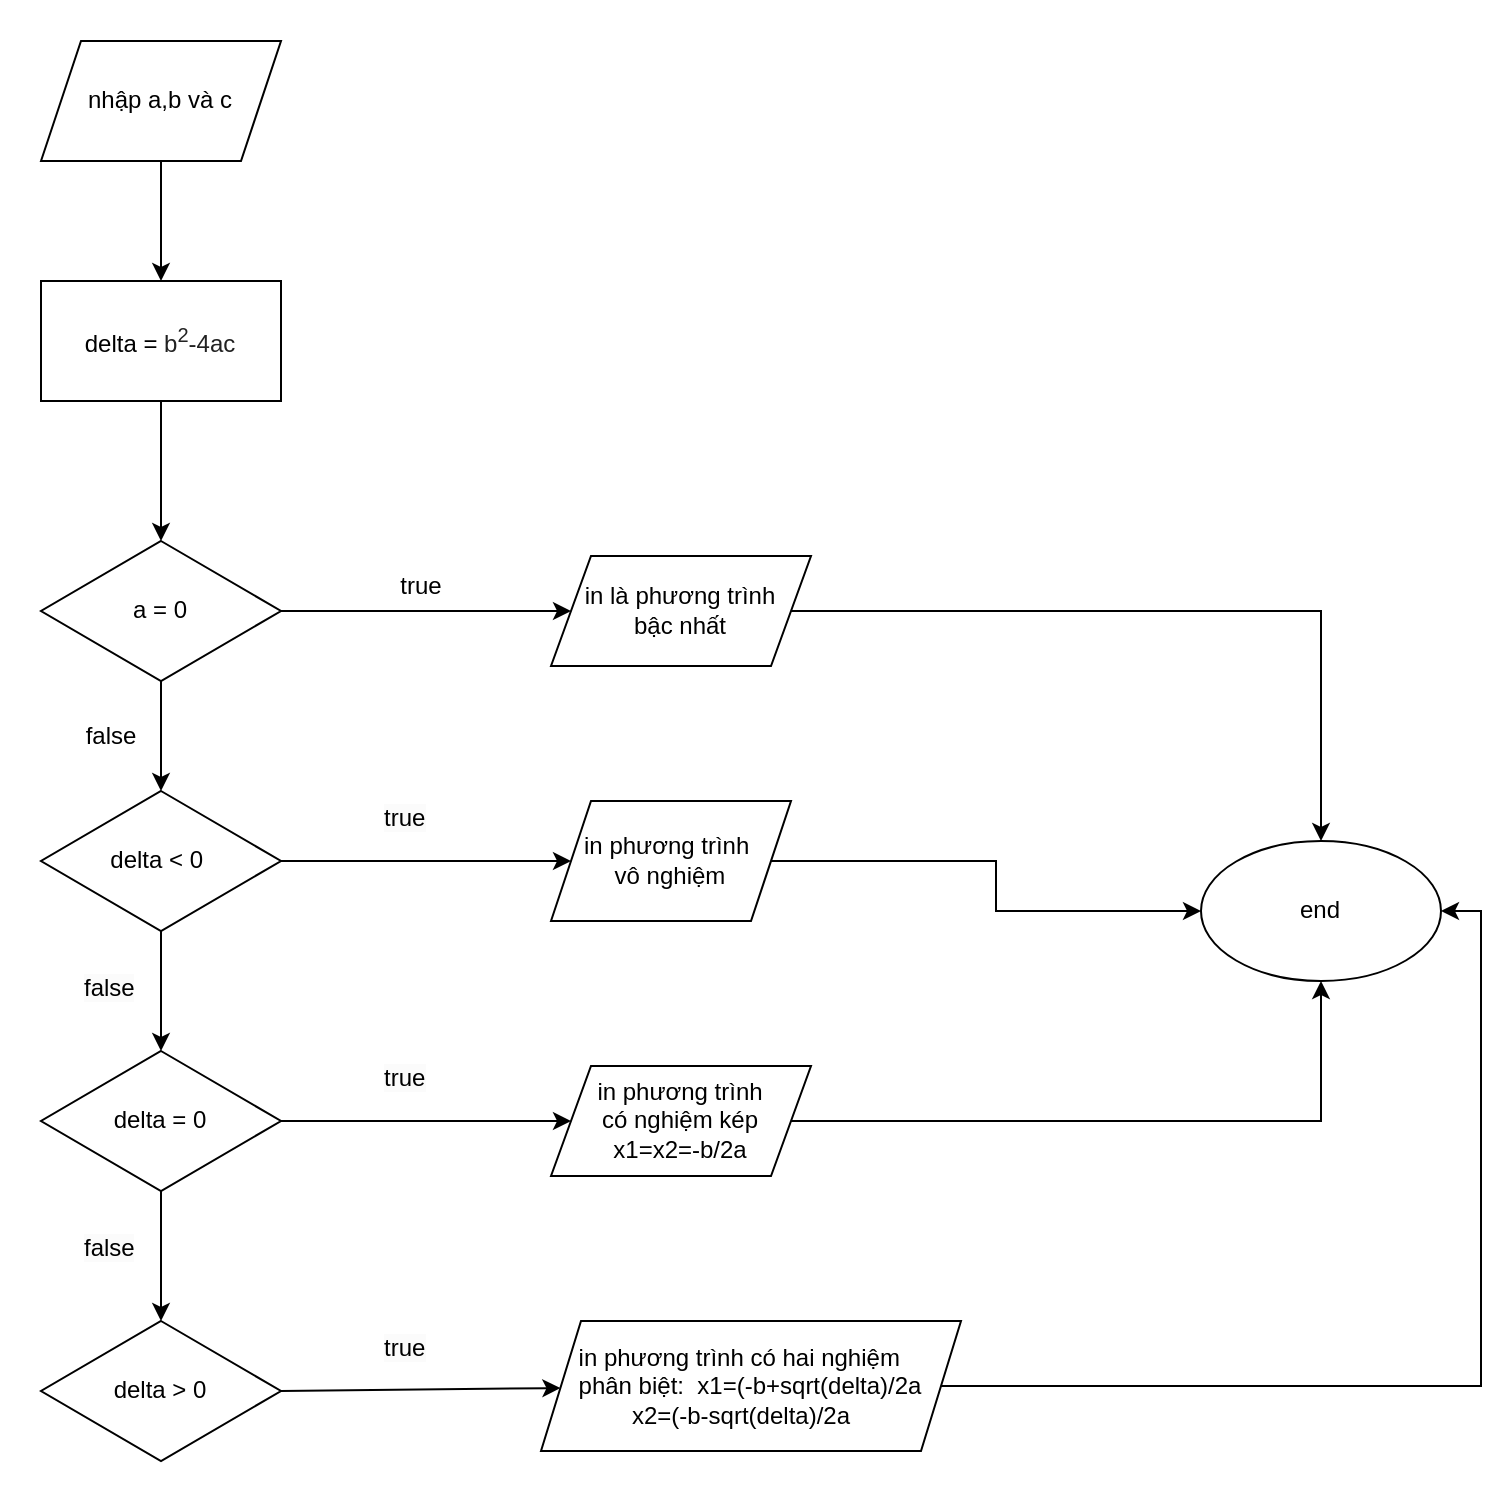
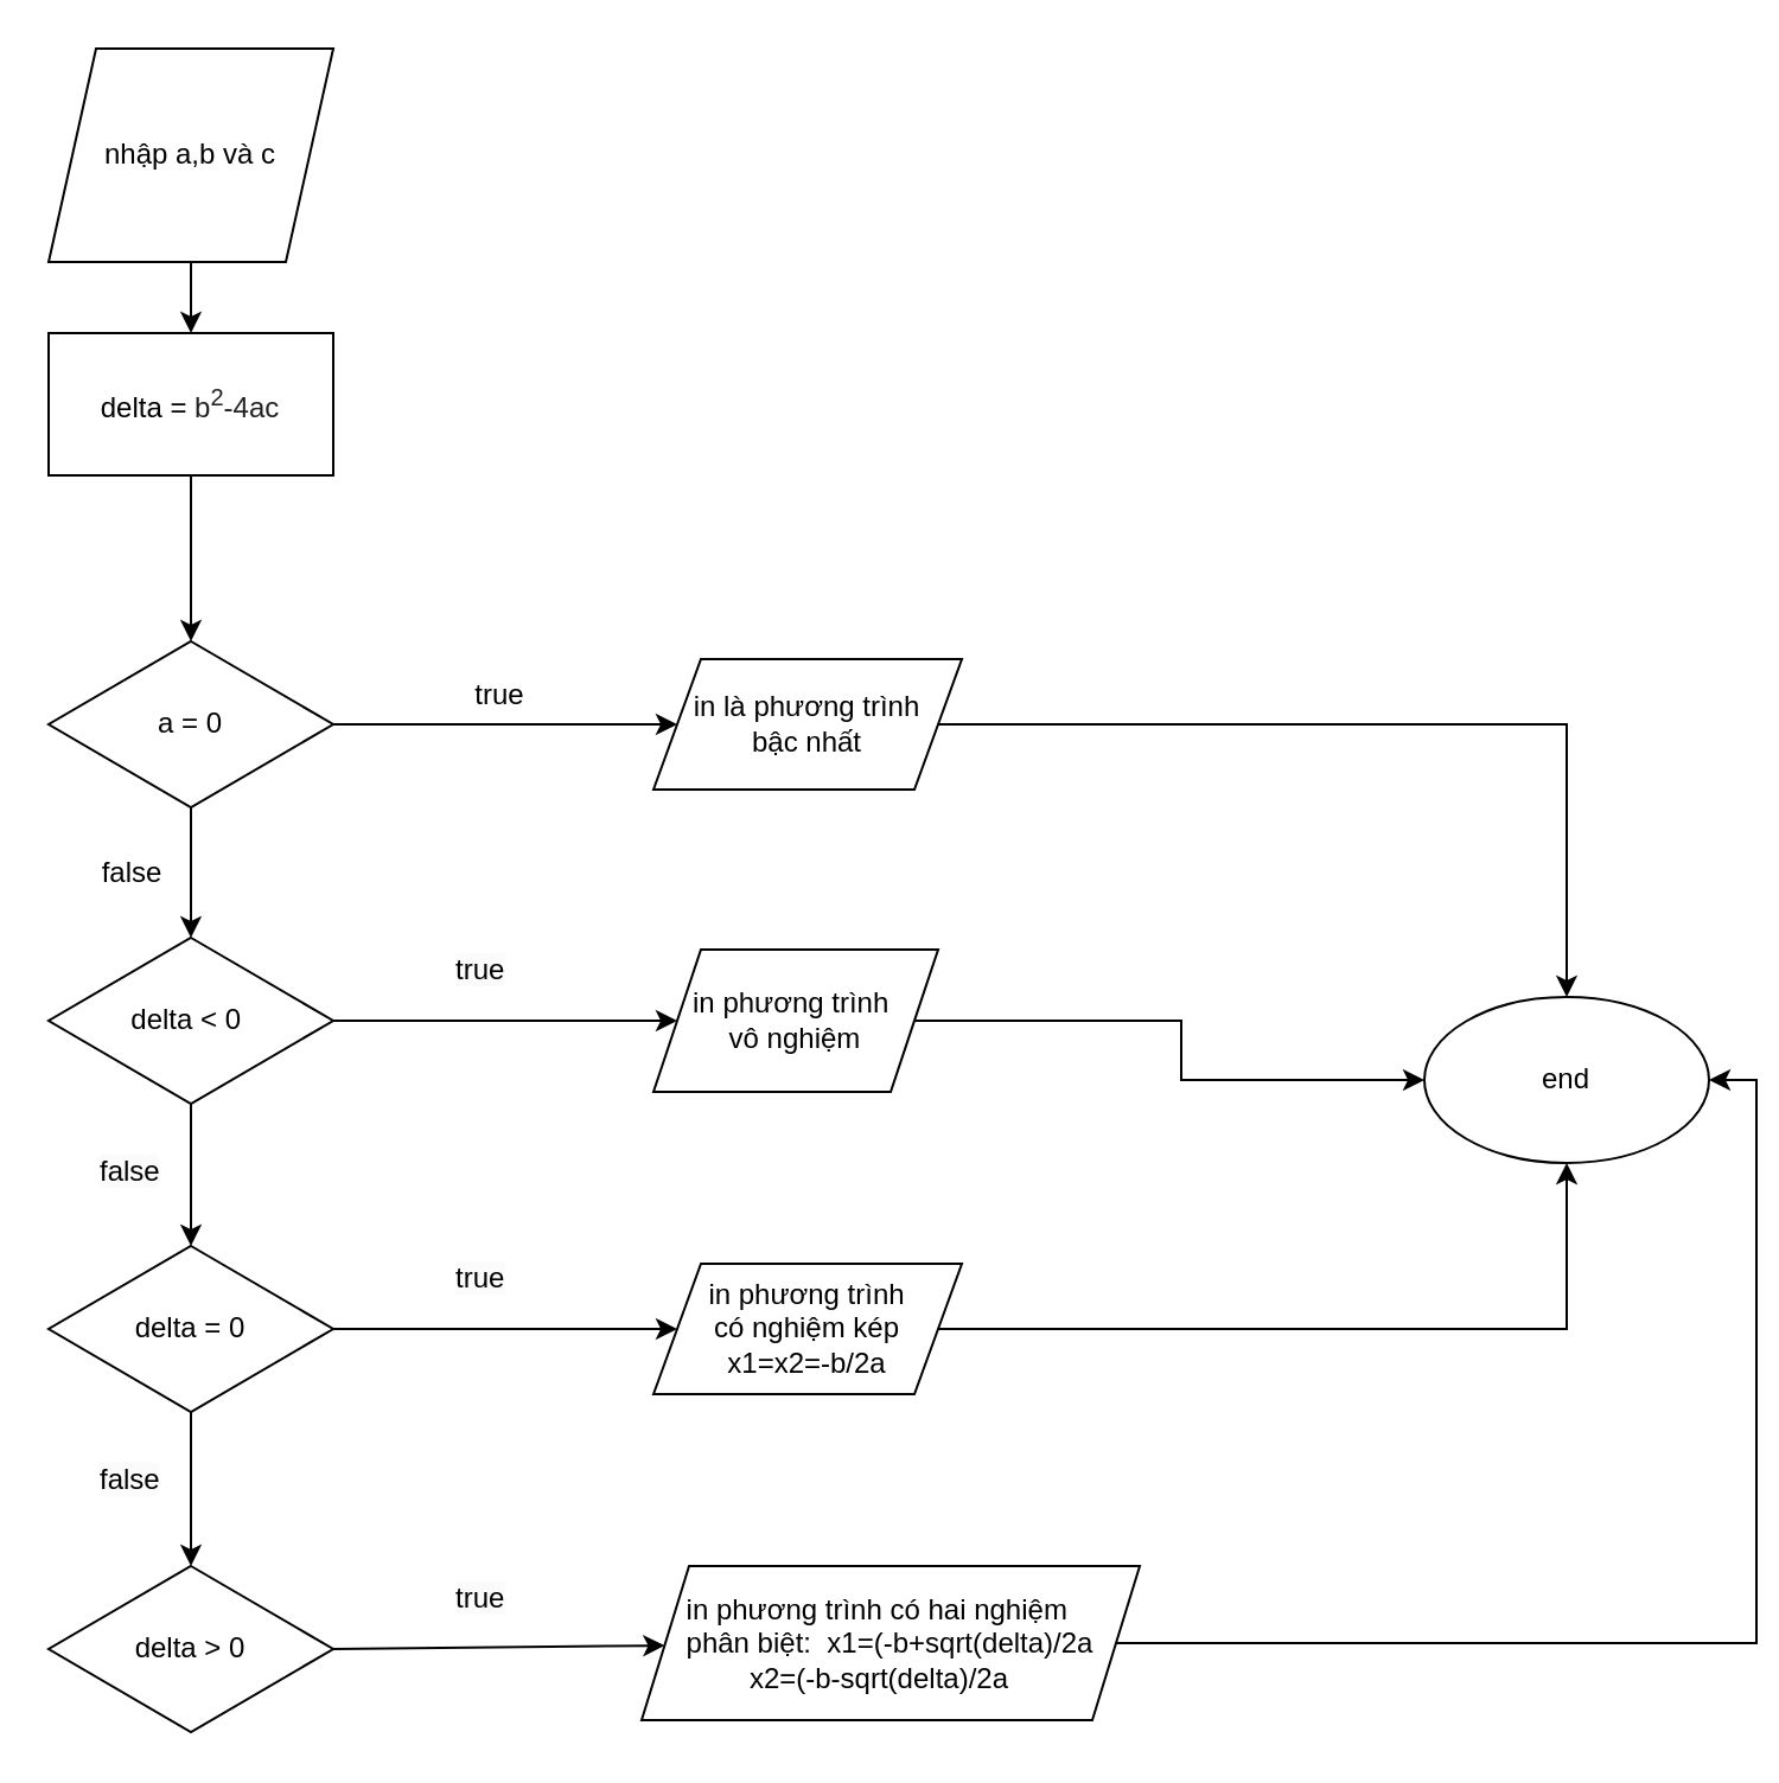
- <mxCell id="2" value="nhập a,b&lt;span style=&quot;background-color: initial;&quot;&gt;&amp;nbsp;và c&lt;/span&gt;" style="shape=parallelogram;perimeter=parallelogramPerimeter;whiteSpace=wrap;html=1;fixedSize=1;" parent="1" vertex="1"><mxGeometry x="20" y="20" width="120" height="60" as="geometry" /></mxCell>
+ <mxCell id="2" value="nhập a,b&lt;span style=&quot;background-color: initial;&quot;&gt;&amp;nbsp;và c&lt;/span&gt;" style="shape=parallelogram;perimeter=parallelogramPerimeter;whiteSpace=wrap;html=1;fixedSize=1;" parent="1" vertex="1"><mxGeometry x="20" y="20" width="120" height="90" as="geometry" /></mxCell>
